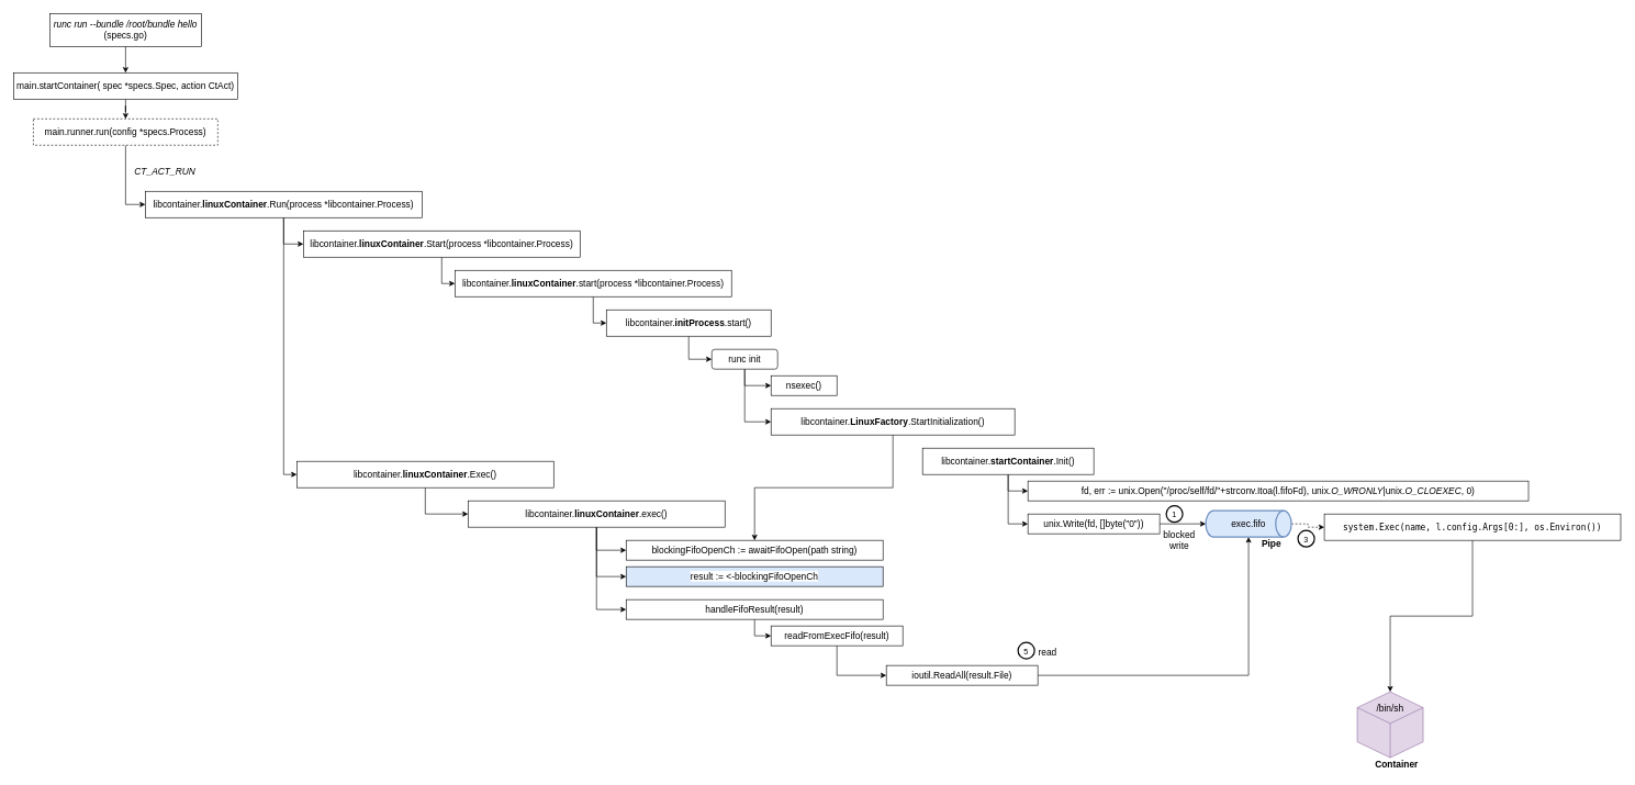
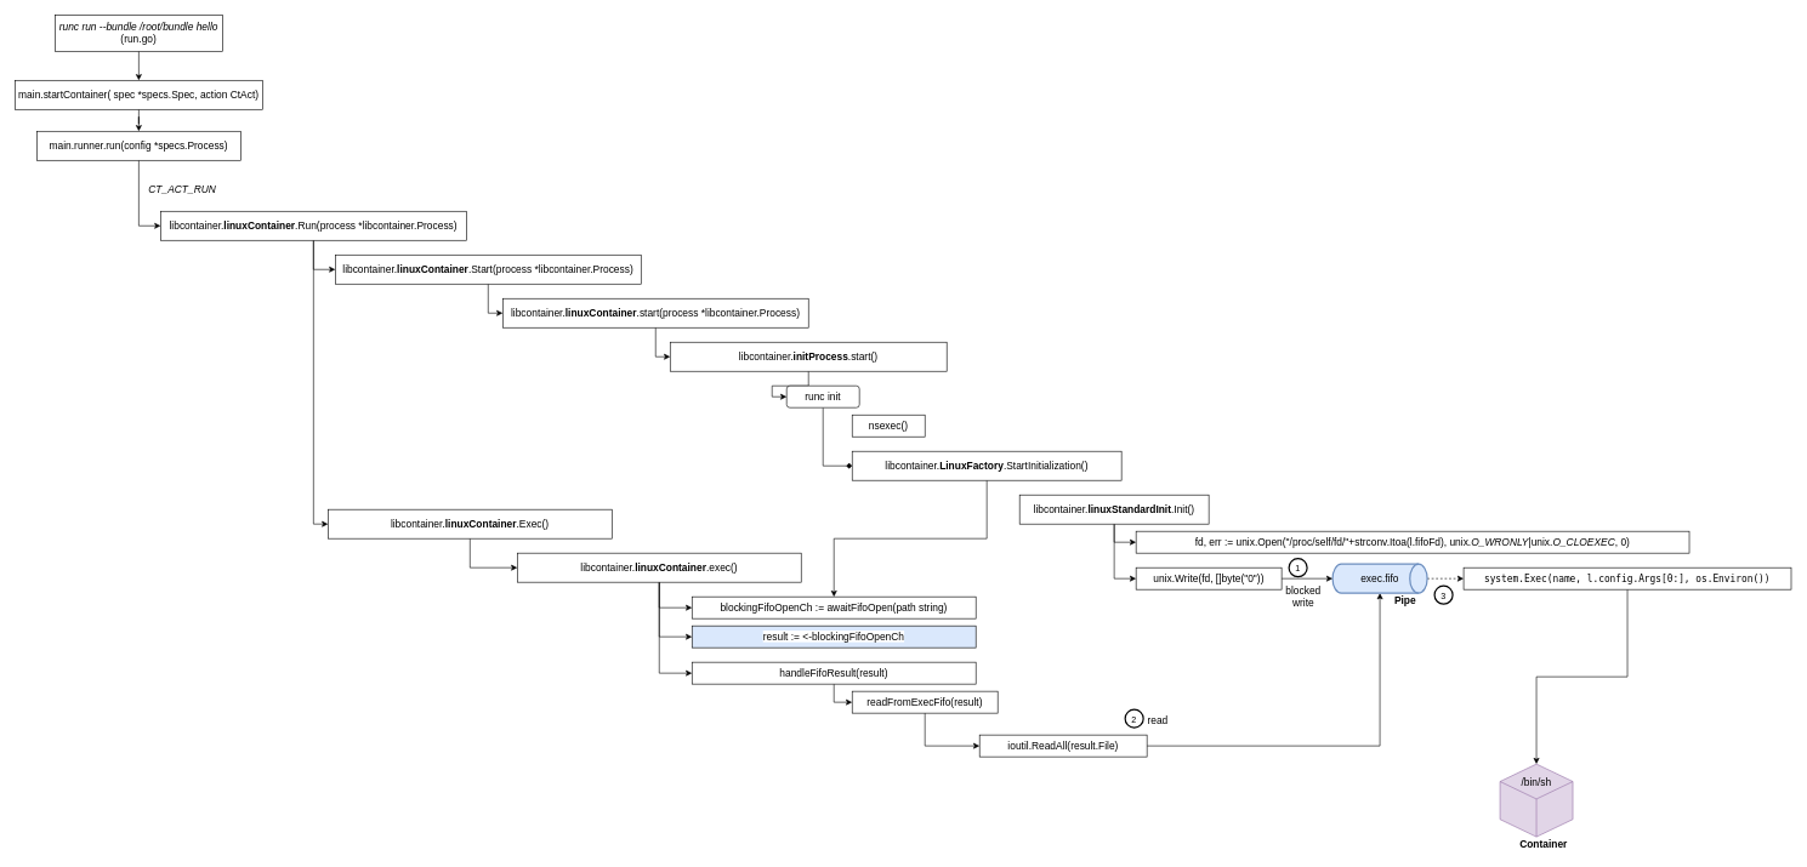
- <mxCell id="11" value="&lt;span style=&quot;text-align: left ; font-size: 14px&quot;&gt;&lt;i&gt;runc run --bundle /root/bundle hello&lt;br style=&quot;font-size: 14px&quot;&gt;&lt;/i&gt;&amp;nbsp;(specs.go)&amp;nbsp;&lt;/span&gt;" style="rounded=0;whiteSpace=wrap;html=1;fontFamily=Helvetica;fontSize=14;fontColor=#000000;" parent="1" vertex="1"><mxGeometry x="75" y="20" width="230" height="50" as="geometry" /></mxCell>
+ <mxCell id="11" value="&lt;span style=&quot;text-align: left ; font-size: 14px&quot;&gt;&lt;i&gt;runc run --bundle /root/bundle hello&lt;br style=&quot;font-size: 14px&quot;&gt;&lt;/i&gt;&amp;nbsp;(run.go)&amp;nbsp;&lt;/span&gt;" style="rounded=0;whiteSpace=wrap;html=1;fontFamily=Helvetica;fontSize=14;fontColor=#000000;" parent="1" vertex="1"><mxGeometry x="75" y="20" width="230" height="50" as="geometry" /></mxCell>
- <mxCell id="9" value="&lt;span style=&quot;text-align: left; font-size: 14px;&quot;&gt;main.runner.run(config *specs.Process)&lt;/span&gt;" style="rounded=0;whiteSpace=wrap;html=1;fontFamily=Helvetica;fontSize=14;fontColor=#000000;dashed=1;" parent="1" vertex="1"><mxGeometry x="50" y="180" width="280" height="40" as="geometry" /></mxCell>
+ <mxCell id="9" value="&lt;span style=&quot;text-align: left; font-size: 14px;&quot;&gt;main.runner.run(config *specs.Process)&lt;/span&gt;" style="rounded=0;whiteSpace=wrap;html=1;fontFamily=Helvetica;fontSize=14;fontColor=#000000;" parent="1" vertex="1"><mxGeometry x="50" y="180" width="280" height="40" as="geometry" /></mxCell>
- <mxCell id="19" value="&lt;span style=&quot;font-size: 14px;&quot;&gt;libcontainer.&lt;/span&gt;&lt;span style=&quot;font-size: 14px;&quot;&gt;&lt;b style=&quot;font-size: 14px;&quot;&gt;initProcess&lt;/b&gt;&lt;/span&gt;&lt;span style=&quot;font-size: 14px;&quot;&gt;.start()&lt;/span&gt;" style="rounded=0;whiteSpace=wrap;html=1;fontFamily=Helvetica;fontSize=14;" parent="1" vertex="1"><mxGeometry x="920" y="470" width="250" height="40" as="geometry" /></mxCell>
+ <mxCell id="19" value="&lt;span style=&quot;font-size: 14px;&quot;&gt;libcontainer.&lt;/span&gt;&lt;span style=&quot;font-size: 14px;&quot;&gt;&lt;b style=&quot;font-size: 14px;&quot;&gt;initProcess&lt;/b&gt;&lt;/span&gt;&lt;span style=&quot;font-size: 14px;&quot;&gt;.start()&lt;/span&gt;" style="rounded=0;whiteSpace=wrap;html=1;fontFamily=Helvetica;fontSize=14;" parent="1" vertex="1"><mxGeometry x="920" y="470" width="380" height="40" as="geometry" /></mxCell>
- <mxCell id="20" style="edgeStyle=orthogonalEdgeStyle;rounded=0;orthogonalLoop=1;jettySize=auto;html=1;entryX=0;entryY=0.5;entryDx=0;entryDy=0;startArrow=none;startFill=0;fontFamily=Helvetica;fontSize=14;fontColor=#000000;" parent="1" source="22" target="37" edge="1"><mxGeometry relative="1" as="geometry"><mxPoint x="1120" y="660" as="sourcePoint" /></mxGeometry></mxCell>
- <mxCell id="21" style="edgeStyle=orthogonalEdgeStyle;rounded=0;orthogonalLoop=1;jettySize=auto;html=1;entryX=0;entryY=0.5;entryDx=0;entryDy=0;startArrow=none;startFill=0;fontFamily=Helvetica;fontSize=14;fontColor=#000000;" parent="1" source="22" target="39" edge="1"><mxGeometry relative="1" as="geometry" /></mxCell>
+ <mxCell id="21" style="edgeStyle=orthogonalEdgeStyle;rounded=0;orthogonalLoop=1;jettySize=auto;html=1;entryX=0;entryY=0.5;entryDx=0;entryDy=0;startArrow=none;startFill=0;fontFamily=Helvetica;fontSize=14;fontColor=#000000;endArrow=diamond;" parent="1" source="22" target="39" edge="1"><mxGeometry relative="1" as="geometry" /></mxCell>
- <mxCell id="42" value="&lt;font style=&quot;font-size: 14px;&quot;&gt;libcontainer.&lt;b style=&quot;font-size: 14px;&quot;&gt;startContainer&lt;/b&gt;.&lt;span style=&quot;font-size: 14px;&quot;&gt;Init&lt;/span&gt;()&lt;br style=&quot;font-size: 14px;&quot;&gt;&lt;/font&gt;" style="rounded=0;whiteSpace=wrap;html=1;fontFamily=Helvetica;fontSize=14;" parent="1" vertex="1"><mxGeometry x="1400" y="680" width="260" height="40" as="geometry" /></mxCell>
+ <mxCell id="42" value="&lt;font style=&quot;font-size: 14px;&quot;&gt;libcontainer.&lt;b style=&quot;font-size: 14px;&quot;&gt;linuxStandardInit&lt;/b&gt;.&lt;span style=&quot;font-size: 14px;&quot;&gt;Init&lt;/span&gt;()&lt;br style=&quot;font-size: 14px;&quot;&gt;&lt;/font&gt;" style="rounded=0;whiteSpace=wrap;html=1;fontFamily=Helvetica;fontSize=14;" parent="1" vertex="1"><mxGeometry x="1400" y="680" width="260" height="40" as="geometry" /></mxCell>
- <mxCell id="49" value="&lt;font style=&quot;font-size: 14px&quot;&gt;&lt;div style=&quot;text-align: left ; font-size: 14px&quot;&gt;&lt;pre style=&quot;font-family: &amp;#34;jetbrains mono nl&amp;#34; , monospace ; font-size: 9.8pt ; background-color: rgb(255 , 255 , 255)&quot;&gt;system.Exec(name, l.config.Args[0:], os.Environ())&lt;/pre&gt;&lt;/div&gt;&lt;/font&gt;" style="rounded=0;whiteSpace=wrap;html=1;fontFamily=Helvetica;fontSize=14;" parent="1" vertex="1"><mxGeometry x="2010" y="780" width="450" height="40" as="geometry" /></mxCell>
+ <mxCell id="49" value="&lt;font style=&quot;font-size: 14px&quot;&gt;&lt;div style=&quot;text-align: left ; font-size: 14px&quot;&gt;&lt;pre style=&quot;font-family: &amp;#34;jetbrains mono nl&amp;#34; , monospace ; font-size: 9.8pt ; background-color: rgb(255 , 255 , 255)&quot;&gt;system.Exec(name, l.config.Args[0:], os.Environ())&lt;/pre&gt;&lt;/div&gt;&lt;/font&gt;" style="rounded=0;whiteSpace=wrap;html=1;fontFamily=Helvetica;fontSize=14;" parent="1" vertex="1"><mxGeometry x="2010" y="780" width="450" height="30" as="geometry" /></mxCell>
- <mxCell id="56" value="&lt;font style=&quot;font-size: 12px&quot;&gt;5&lt;/font&gt;" style="strokeWidth=2;html=1;shape=mxgraph.flowchart.start_2;whiteSpace=wrap;fontFamily=Helvetica;fontSize=14;fontColor=#000000;align=center;" parent="1" vertex="1"><mxGeometry x="1545" y="975" width="25" height="25" as="geometry" /></mxCell>
+ <mxCell id="56" value="&lt;font style=&quot;font-size: 12px&quot;&gt;2&lt;/font&gt;" style="strokeWidth=2;html=1;shape=mxgraph.flowchart.start_2;whiteSpace=wrap;fontFamily=Helvetica;fontSize=14;fontColor=#000000;align=center;" parent="1" vertex="1"><mxGeometry x="1545" y="975" width="25" height="25" as="geometry" /></mxCell>
